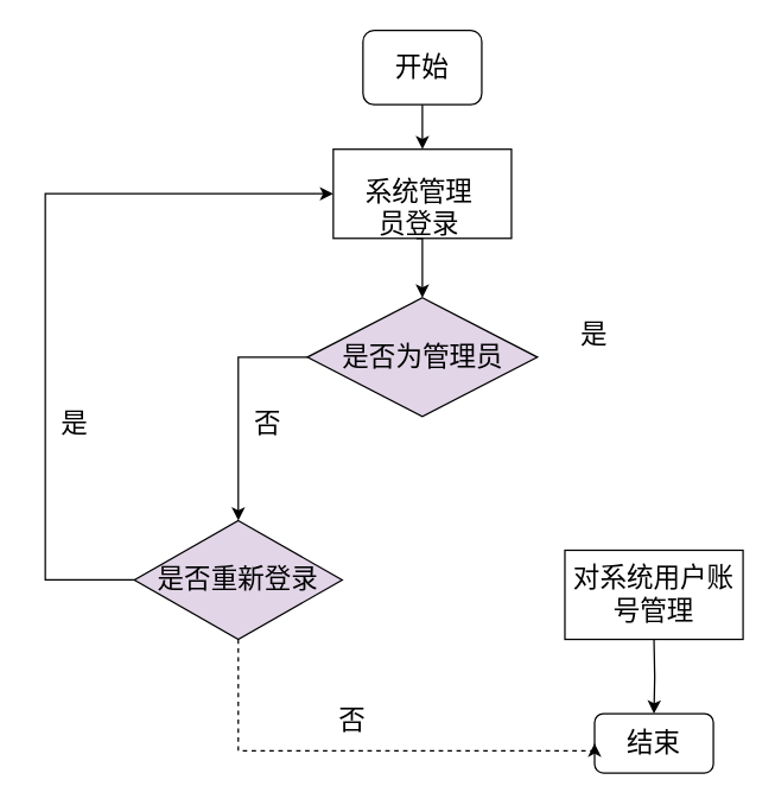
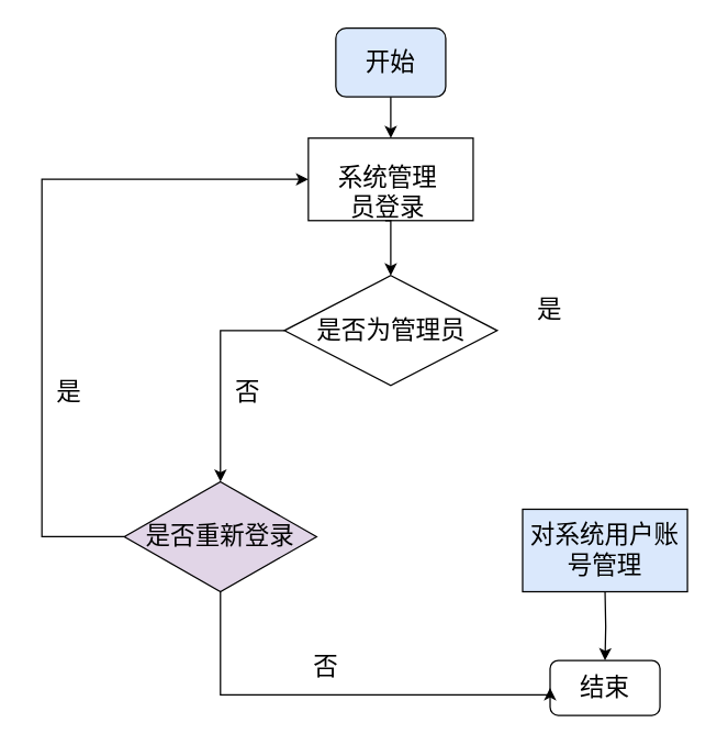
- <mxCell id="2" value="&lt;font style=&quot;font-size: 18px&quot;&gt;开始&lt;/font&gt;" style="rounded=1;whiteSpace=wrap;html=1;" vertex="1" parent="1"><mxGeometry x="244" y="20" width="80" height="50" as="geometry" /></mxCell>
+ <mxCell id="2" value="&lt;font style=&quot;font-size: 18px&quot;&gt;开始&lt;/font&gt;" style="rounded=1;whiteSpace=wrap;html=1;fillColor=#dae8fc;" vertex="1" parent="1"><mxGeometry x="244" y="20" width="80" height="50" as="geometry" /></mxCell>
- <mxCell id="5" value="&lt;span&gt;是否为管理员&lt;/span&gt;" style="rhombus;whiteSpace=wrap;html=1;fontSize=18;fillColor=#e1d5e7;" vertex="1" parent="1"><mxGeometry x="206.5" y="200" width="155" height="80" as="geometry" /></mxCell>
+ <mxCell id="5" value="&lt;span&gt;是否为管理员&lt;/span&gt;" style="rhombus;whiteSpace=wrap;html=1;fontSize=18;" vertex="1" parent="1"><mxGeometry x="206.5" y="200" width="155" height="80" as="geometry" /></mxCell>
- <mxCell id="6" value="对系统用户账号管理" style="rounded=0;whiteSpace=wrap;html=1;fontSize=18;" vertex="1" parent="1"><mxGeometry x="380" y="370" width="120" height="60" as="geometry" /></mxCell>
+ <mxCell id="6" value="对系统用户账号管理" style="rounded=0;whiteSpace=wrap;html=1;fontSize=18;fillColor=#dae8fc;" vertex="1" parent="1"><mxGeometry x="380" y="370" width="120" height="60" as="geometry" /></mxCell>
- <mxCell id="9" value="" style="endArrow=classic;html=1;rounded=0;fontSize=18;edgeStyle=orthogonalEdgeStyle;exitX=0.5;exitY=1;exitDx=0;exitDy=0;entryX=0;entryY=0.5;entryDx=0;entryDy=0;dashed=1;" edge="1" parent="1" source="7" target="3"><mxGeometry width="50" height="50" relative="1" as="geometry"><mxPoint x="300" y="310" as="sourcePoint" /><mxPoint x="350" y="260" as="targetPoint" /><Array as="points"><mxPoint x="160" y="505" /></Array></mxGeometry></mxCell>
+ <mxCell id="9" value="" style="endArrow=classic;html=1;rounded=0;fontSize=18;edgeStyle=orthogonalEdgeStyle;exitX=0.5;exitY=1;exitDx=0;exitDy=0;entryX=0;entryY=0.5;entryDx=0;entryDy=0;" edge="1" parent="1" source="7" target="3"><mxGeometry width="50" height="50" relative="1" as="geometry"><mxPoint x="300" y="310" as="sourcePoint" /><mxPoint x="350" y="260" as="targetPoint" /><Array as="points"><mxPoint x="160" y="505" /></Array></mxGeometry></mxCell>
